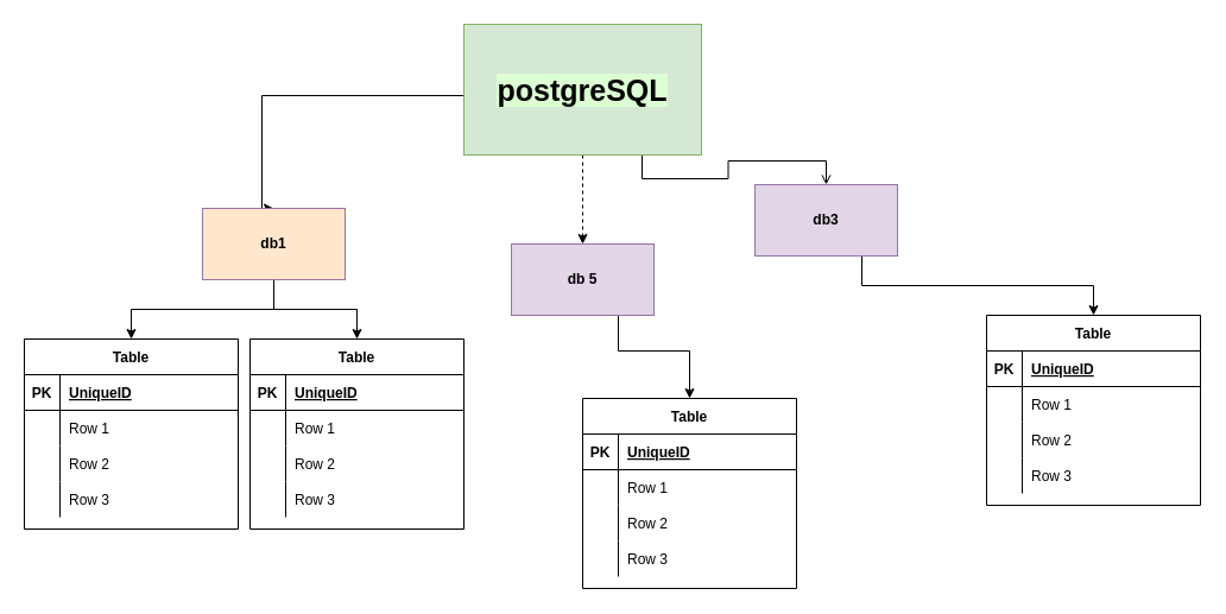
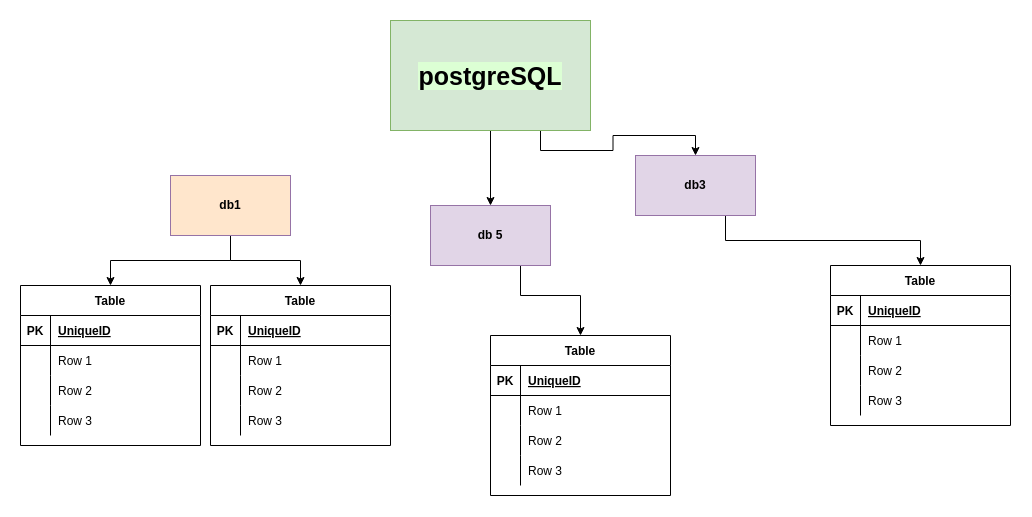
- <mxCell id="4" style="edgeStyle=orthogonalEdgeStyle;rounded=0;orthogonalLoop=1;jettySize=auto;html=1;entryX=0.5;entryY=0;entryDx=0;entryDy=0;" edge="1" parent="1" source="5" target="12"><mxGeometry relative="1" as="geometry"><mxPoint x="220" y="155" as="targetPoint" /><Array as="points"><mxPoint x="220" y="80" /><mxPoint x="220" y="175" /></Array></mxGeometry></mxCell>
- <mxCell id="3" style="edgeStyle=orthogonalEdgeStyle;rounded=0;orthogonalLoop=1;jettySize=auto;html=1;exitX=0.75;exitY=1;exitDx=0;exitDy=0;endArrow=open;" edge="1" parent="1" source="5" target="7"><mxGeometry relative="1" as="geometry"><mxPoint x="590" y="185" as="targetPoint" /></mxGeometry></mxCell>
+ <mxCell id="3" style="edgeStyle=orthogonalEdgeStyle;rounded=0;orthogonalLoop=1;jettySize=auto;html=1;exitX=0.75;exitY=1;exitDx=0;exitDy=0;" edge="1" parent="1" source="5" target="7"><mxGeometry relative="1" as="geometry"><mxPoint x="590" y="185" as="targetPoint" /></mxGeometry></mxCell>
- <mxCell id="2" style="edgeStyle=orthogonalEdgeStyle;rounded=0;orthogonalLoop=1;jettySize=auto;html=1;entryX=0.5;entryY=0;entryDx=0;entryDy=0;dashed=1;" edge="1" parent="1" source="5" target="9"><mxGeometry relative="1" as="geometry"><mxPoint x="460" y="205" as="targetPoint" /></mxGeometry></mxCell>
+ <mxCell id="2" style="edgeStyle=orthogonalEdgeStyle;rounded=0;orthogonalLoop=1;jettySize=auto;html=1;entryX=0.5;entryY=0;entryDx=0;entryDy=0;" edge="1" parent="1" source="5" target="9"><mxGeometry relative="1" as="geometry"><mxPoint x="460" y="205" as="targetPoint" /></mxGeometry></mxCell>
